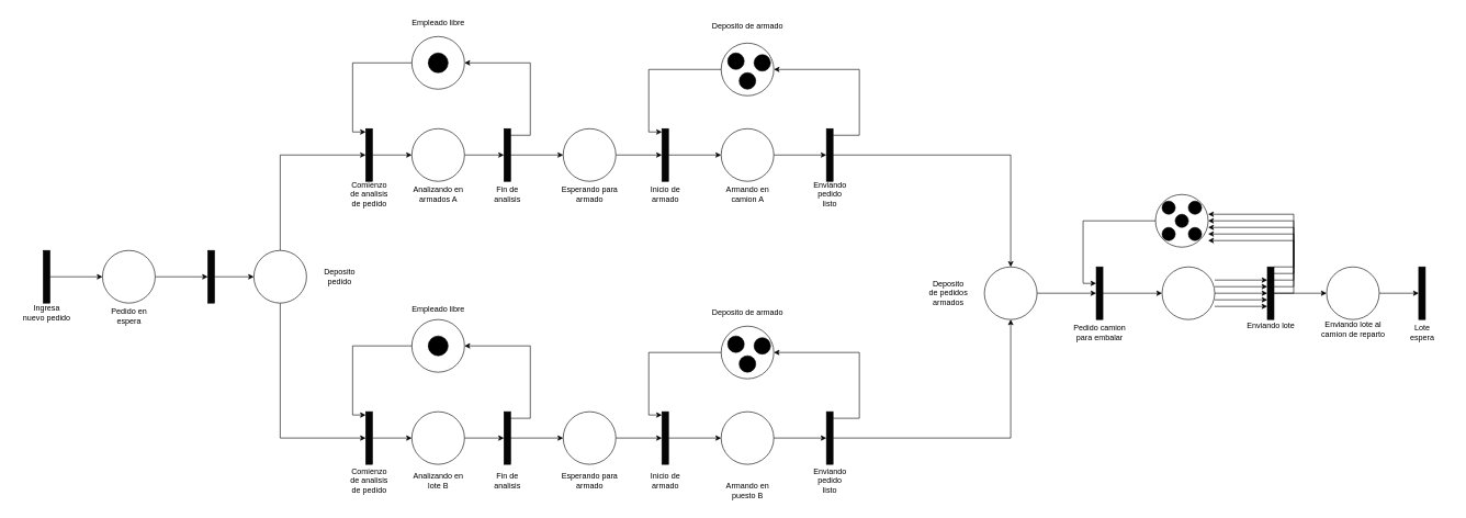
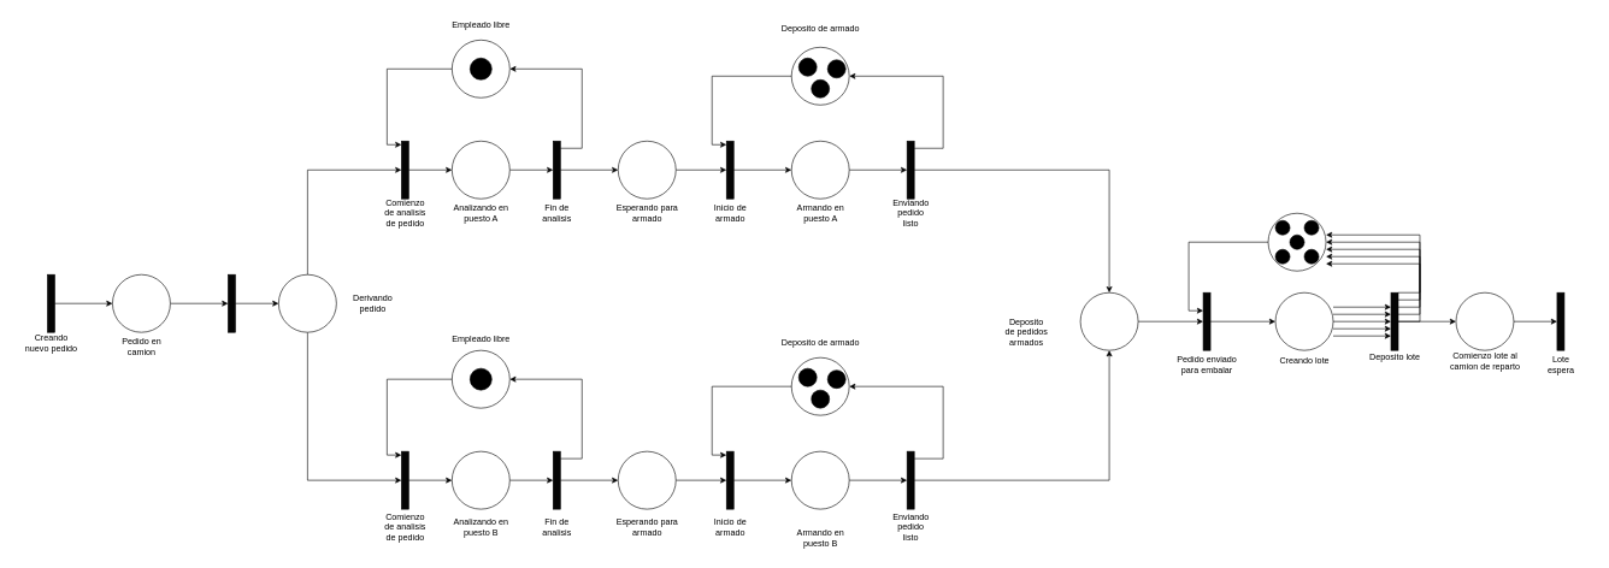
- <mxCell id="90" value="&lt;div&gt;Analizando en &lt;br&gt;&lt;/div&gt;&lt;div&gt;armados A&lt;br&gt;&lt;/div&gt;" style="text;html=1;align=center;verticalAlign=middle;resizable=0;points=[];autosize=1;strokeColor=none;fillColor=none;" vertex="1" parent="1"><mxGeometry x="615" y="275" width="100" height="40" as="geometry" /></mxCell>
+ <mxCell id="90" value="&lt;div&gt;Analizando en &lt;br&gt;&lt;/div&gt;&lt;div&gt;puesto A&lt;br&gt;&lt;/div&gt;" style="text;html=1;align=center;verticalAlign=middle;resizable=0;points=[];autosize=1;strokeColor=none;fillColor=none;" vertex="1" parent="1"><mxGeometry x="615" y="275" width="100" height="40" as="geometry" /></mxCell>
- <mxCell id="95" value="&lt;div&gt;Armando en &lt;br&gt;&lt;/div&gt;&lt;div&gt;camion A&lt;br&gt;&lt;/div&gt;" style="text;html=1;align=center;verticalAlign=middle;resizable=0;points=[];autosize=1;strokeColor=none;fillColor=none;" vertex="1" parent="1"><mxGeometry x="1090" y="275" width="90" height="40" as="geometry" /></mxCell>
+ <mxCell id="95" value="&lt;div&gt;Armando en &lt;br&gt;&lt;/div&gt;&lt;div&gt;puesto A&lt;br&gt;&lt;/div&gt;" style="text;html=1;align=center;verticalAlign=middle;resizable=0;points=[];autosize=1;strokeColor=none;fillColor=none;" vertex="1" parent="1"><mxGeometry x="1090" y="275" width="90" height="40" as="geometry" /></mxCell>
- <mxCell id="88" value="&lt;div&gt;Deposito&lt;/div&gt;&lt;div&gt;pedido&lt;br&gt;&lt;/div&gt;" style="text;html=1;align=center;verticalAlign=middle;resizable=0;points=[];autosize=1;strokeColor=none;fillColor=none;" vertex="1" parent="1"><mxGeometry x="475" y="400" width="80" height="40" as="geometry" /></mxCell>
+ <mxCell id="88" value="&lt;div&gt;Derivando&lt;/div&gt;&lt;div&gt;pedido&lt;br&gt;&lt;/div&gt;" style="text;html=1;align=center;verticalAlign=middle;resizable=0;points=[];autosize=1;strokeColor=none;fillColor=none;" vertex="1" parent="1"><mxGeometry x="475" y="400" width="80" height="40" as="geometry" /></mxCell>
- <mxCell id="107" value="&lt;div&gt;Deposito&lt;/div&gt;&lt;div&gt;de pedidos&lt;/div&gt;&lt;div&gt;armados&lt;br&gt;&lt;/div&gt;" style="text;html=1;align=center;verticalAlign=middle;resizable=0;points=[];autosize=1;strokeColor=none;fillColor=none;" vertex="1" parent="1"><mxGeometry x="1395" y="415" width="90" height="60" as="geometry" /></mxCell>
+ <mxCell id="107" value="&lt;div&gt;Deposito&lt;/div&gt;&lt;div&gt;de pedidos&lt;/div&gt;&lt;div&gt;armados&lt;br&gt;&lt;/div&gt;" style="text;html=1;align=center;verticalAlign=middle;resizable=0;points=[];autosize=1;strokeColor=none;fillColor=none;" vertex="1" parent="1"><mxGeometry x="1375" y="430" width="90" height="60" as="geometry" /></mxCell>
- <mxCell id="86" value="&lt;div&gt;Ingresa&lt;/div&gt;&lt;div&gt;nuevo pedido&lt;br&gt;&lt;/div&gt;" style="text;html=1;align=center;verticalAlign=middle;resizable=0;points=[];autosize=1;strokeColor=none;fillColor=none;" vertex="1" parent="1"><mxGeometry x="20" y="455" width="100" height="40" as="geometry" /></mxCell>
+ <mxCell id="86" value="&lt;div&gt;Creando&lt;/div&gt;&lt;div&gt;nuevo pedido&lt;br&gt;&lt;/div&gt;" style="text;html=1;align=center;verticalAlign=middle;resizable=0;points=[];autosize=1;strokeColor=none;fillColor=none;" vertex="1" parent="1"><mxGeometry x="20" y="455" width="100" height="40" as="geometry" /></mxCell>
- <mxCell id="87" value="&lt;div&gt;Pedido en&lt;/div&gt;&lt;div&gt;espera&lt;br&gt;&lt;/div&gt;" style="text;html=1;align=center;verticalAlign=middle;resizable=0;points=[];autosize=1;strokeColor=none;fillColor=none;" vertex="1" parent="1"><mxGeometry x="155" y="460" width="80" height="40" as="geometry" /></mxCell>
+ <mxCell id="87" value="&lt;div&gt;Pedido en&lt;/div&gt;&lt;div&gt;camion&lt;br&gt;&lt;/div&gt;" style="text;html=1;align=center;verticalAlign=middle;resizable=0;points=[];autosize=1;strokeColor=none;fillColor=none;" vertex="1" parent="1"><mxGeometry x="155" y="460" width="80" height="40" as="geometry" /></mxCell>
- <mxCell id="110" value="Enviando lote" style="text;html=1;align=center;verticalAlign=middle;resizable=0;points=[];autosize=1;strokeColor=none;fillColor=none;" vertex="1" parent="1"><mxGeometry x="1880" y="480" width="100" height="30" as="geometry" /></mxCell>
+ <mxCell id="110" value="Deposito lote" style="text;html=1;align=center;verticalAlign=middle;resizable=0;points=[];autosize=1;strokeColor=none;fillColor=none;" vertex="1" parent="1"><mxGeometry x="1880" y="480" width="100" height="30" as="geometry" /></mxCell>
+ <mxCell id="109" value="Creando lote" style="text;html=1;align=center;verticalAlign=middle;resizable=0;points=[];autosize=1;strokeColor=none;fillColor=none;" vertex="1" parent="1"><mxGeometry x="1760" y="485" width="90" height="30" as="geometry" /></mxCell>
- <mxCell id="111" value="&lt;div&gt;Enviando lote al&lt;/div&gt;&lt;div&gt;camion de reparto&lt;br&gt;&lt;/div&gt;" style="text;html=1;align=center;verticalAlign=middle;resizable=0;points=[];autosize=1;strokeColor=none;fillColor=none;" vertex="1" parent="1"><mxGeometry x="1995" y="480" width="120" height="40" as="geometry" /></mxCell>
+ <mxCell id="111" value="&lt;div&gt;Comienzo lote al&lt;/div&gt;&lt;div&gt;camion de reparto&lt;br&gt;&lt;/div&gt;" style="text;html=1;align=center;verticalAlign=middle;resizable=0;points=[];autosize=1;strokeColor=none;fillColor=none;" vertex="1" parent="1"><mxGeometry x="1995" y="480" width="120" height="40" as="geometry" /></mxCell>
- <mxCell id="108" value="&lt;div&gt;Pedido camion&lt;/div&gt;&lt;div&gt;para embalar&lt;br&gt;&lt;/div&gt;" style="text;html=1;align=center;verticalAlign=middle;resizable=0;points=[];autosize=1;strokeColor=none;fillColor=none;" vertex="1" parent="1"><mxGeometry x="1615" y="485" width="110" height="40" as="geometry" /></mxCell>
+ <mxCell id="108" value="&lt;div&gt;Pedido enviado&lt;/div&gt;&lt;div&gt;para embalar&lt;br&gt;&lt;/div&gt;" style="text;html=1;align=center;verticalAlign=middle;resizable=0;points=[];autosize=1;strokeColor=none;fillColor=none;" vertex="1" parent="1"><mxGeometry x="1615" y="485" width="110" height="40" as="geometry" /></mxCell>
- <mxCell id="103" value="&lt;div&gt;Analizando en &lt;br&gt;&lt;/div&gt;&lt;div&gt;lote B&lt;br&gt;&lt;/div&gt;" style="text;html=1;align=center;verticalAlign=middle;resizable=0;points=[];autosize=1;strokeColor=none;fillColor=none;" vertex="1" parent="1"><mxGeometry x="615" y="710" width="100" height="40" as="geometry" /></mxCell>
+ <mxCell id="103" value="&lt;div&gt;Analizando en &lt;br&gt;&lt;/div&gt;&lt;div&gt;puesto B&lt;br&gt;&lt;/div&gt;" style="text;html=1;align=center;verticalAlign=middle;resizable=0;points=[];autosize=1;strokeColor=none;fillColor=none;" vertex="1" parent="1"><mxGeometry x="615" y="710" width="100" height="40" as="geometry" /></mxCell>
